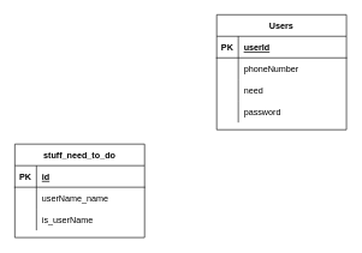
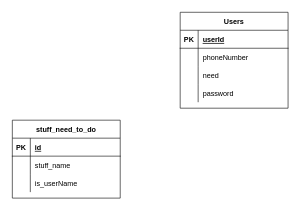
- <mxCell id="21" value="userName_name" style="shape=partialRectangle;connectable=0;fillColor=none;top=0;left=0;bottom=0;right=0;align=left;spacingLeft=6;overflow=hidden;" parent="19" vertex="1"><mxGeometry x="30" width="150" height="30" as="geometry"><mxRectangle width="150" height="30" as="alternateBounds" /></mxGeometry></mxCell>
+ <mxCell id="21" value="stuff_name" style="shape=partialRectangle;connectable=0;fillColor=none;top=0;left=0;bottom=0;right=0;align=left;spacingLeft=6;overflow=hidden;" parent="19" vertex="1"><mxGeometry x="30" width="150" height="30" as="geometry"><mxRectangle width="150" height="30" as="alternateBounds" /></mxGeometry></mxCell>
